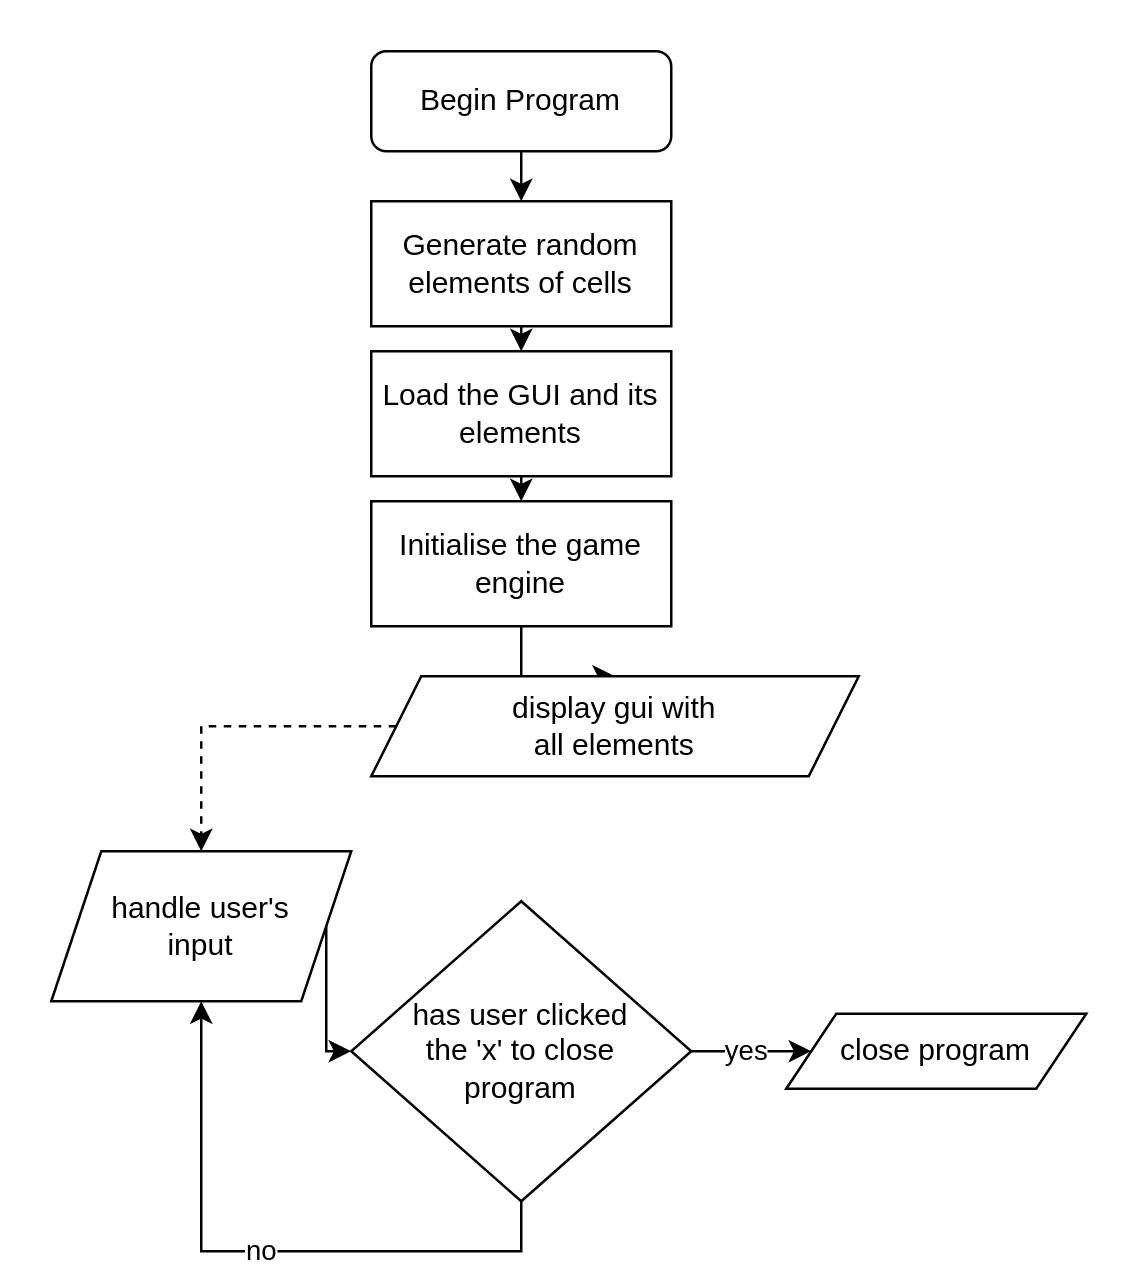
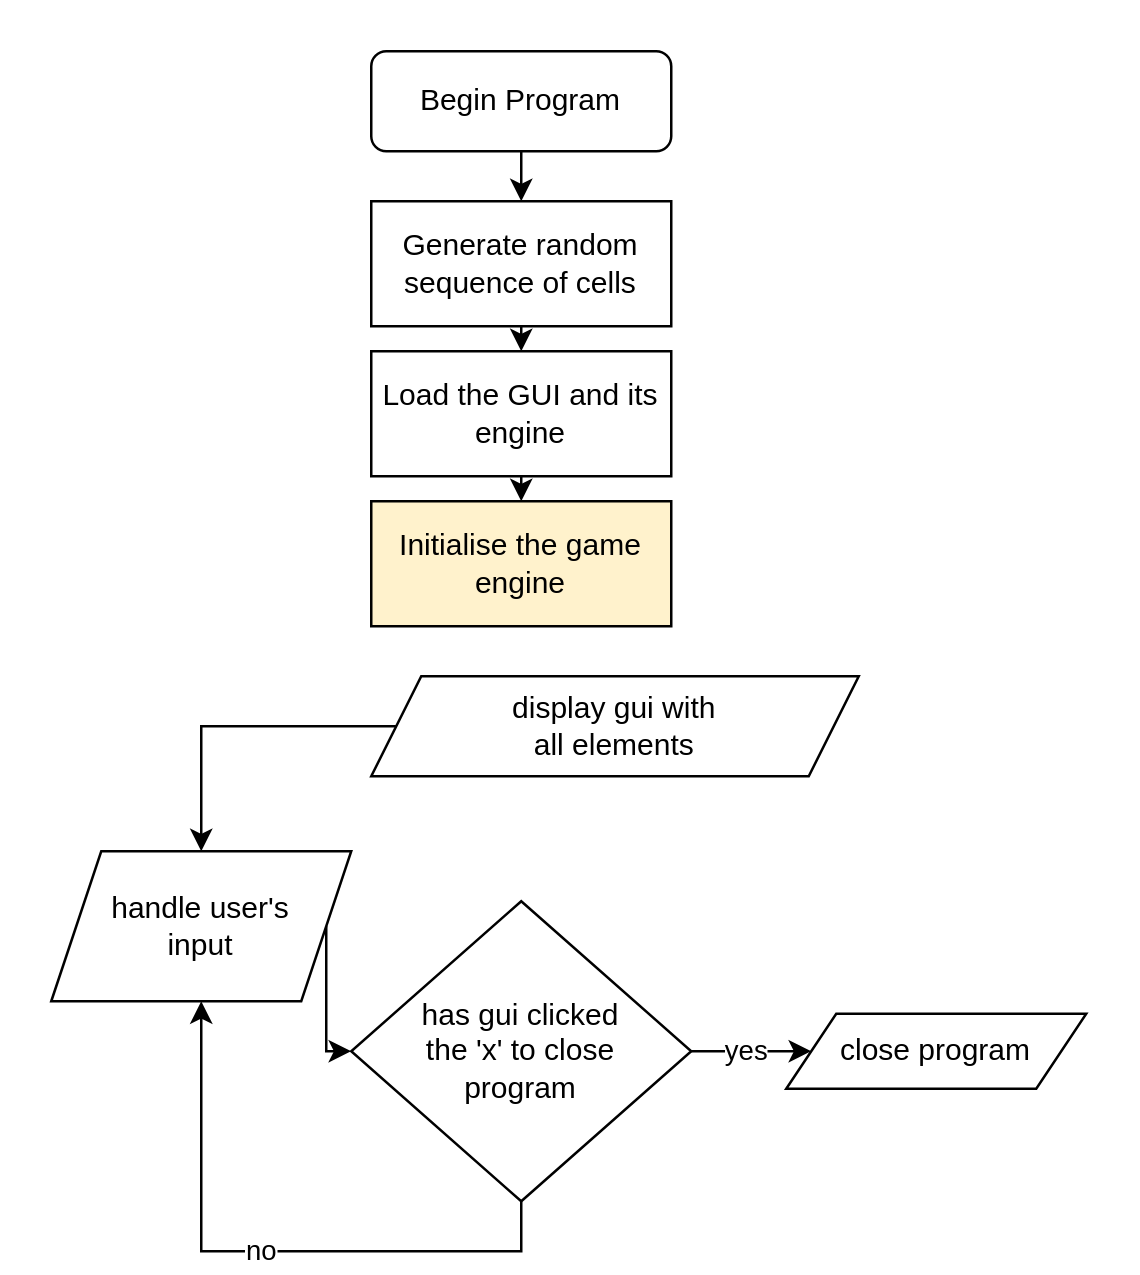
- <mxCell id="5" value="&lt;div&gt;Generate random elements of cells&lt;br&gt;&lt;/div&gt;" style="rounded=0;whiteSpace=wrap;html=1;" vertex="1" parent="1"><mxGeometry x="148" y="80" width="120" height="50" as="geometry" /></mxCell>
+ <mxCell id="5" value="&lt;div&gt;Generate random sequence of cells&lt;br&gt;&lt;/div&gt;" style="rounded=0;whiteSpace=wrap;html=1;" vertex="1" parent="1"><mxGeometry x="148" y="80" width="120" height="50" as="geometry" /></mxCell>
- <mxCell id="7" value="Load the GUI and its elements" style="rounded=0;whiteSpace=wrap;html=1;" vertex="1" parent="1"><mxGeometry x="148" y="140" width="120" height="50" as="geometry" /></mxCell>
+ <mxCell id="7" value="Load the GUI and its engine" style="rounded=0;whiteSpace=wrap;html=1;" vertex="1" parent="1"><mxGeometry x="148" y="140" width="120" height="50" as="geometry" /></mxCell>
- <mxCell id="9" value="Initialise the game engine" style="rounded=0;whiteSpace=wrap;html=1;" vertex="1" parent="1"><mxGeometry x="148" y="200" width="120" height="50" as="geometry" /></mxCell>
+ <mxCell id="9" value="Initialise the game engine" style="rounded=0;whiteSpace=wrap;html=1;fillColor=#fff2cc;" vertex="1" parent="1"><mxGeometry x="148" y="200" width="120" height="50" as="geometry" /></mxCell>
- <mxCell id="8" style="edgeStyle=orthogonalEdgeStyle;rounded=0;orthogonalLoop=1;jettySize=auto;html=1;exitX=0.5;exitY=1;exitDx=0;exitDy=0;entryX=0.5;entryY=0;entryDx=0;entryDy=0;" edge="1" parent="1" source="9" target="11"><mxGeometry relative="1" as="geometry" /></mxCell>
- <mxCell id="10" style="edgeStyle=orthogonalEdgeStyle;rounded=0;orthogonalLoop=1;jettySize=auto;html=1;exitX=0;exitY=0.5;exitDx=0;exitDy=0;dashed=1;" edge="1" parent="1" source="11" target="17"><mxGeometry relative="1" as="geometry" /></mxCell>
+ <mxCell id="10" style="edgeStyle=orthogonalEdgeStyle;rounded=0;orthogonalLoop=1;jettySize=auto;html=1;exitX=0;exitY=0.5;exitDx=0;exitDy=0;" edge="1" parent="1" source="11" target="17"><mxGeometry relative="1" as="geometry" /></mxCell>
- <mxCell id="14" value="&lt;div&gt;has user clicked&lt;/div&gt;&lt;div&gt;the 'x' to close&lt;/div&gt;&lt;div&gt; program&lt;br&gt;&lt;/div&gt;" style="rhombus;whiteSpace=wrap;html=1;" vertex="1" parent="1"><mxGeometry x="140" y="360" width="136" height="120" as="geometry" /></mxCell>
+ <mxCell id="14" value="&lt;div&gt;has gui clicked&lt;/div&gt;&lt;div&gt;the 'x' to close&lt;/div&gt;&lt;div&gt; program&lt;br&gt;&lt;/div&gt;" style="rhombus;whiteSpace=wrap;html=1;" vertex="1" parent="1"><mxGeometry x="140" y="360" width="136" height="120" as="geometry" /></mxCell>
